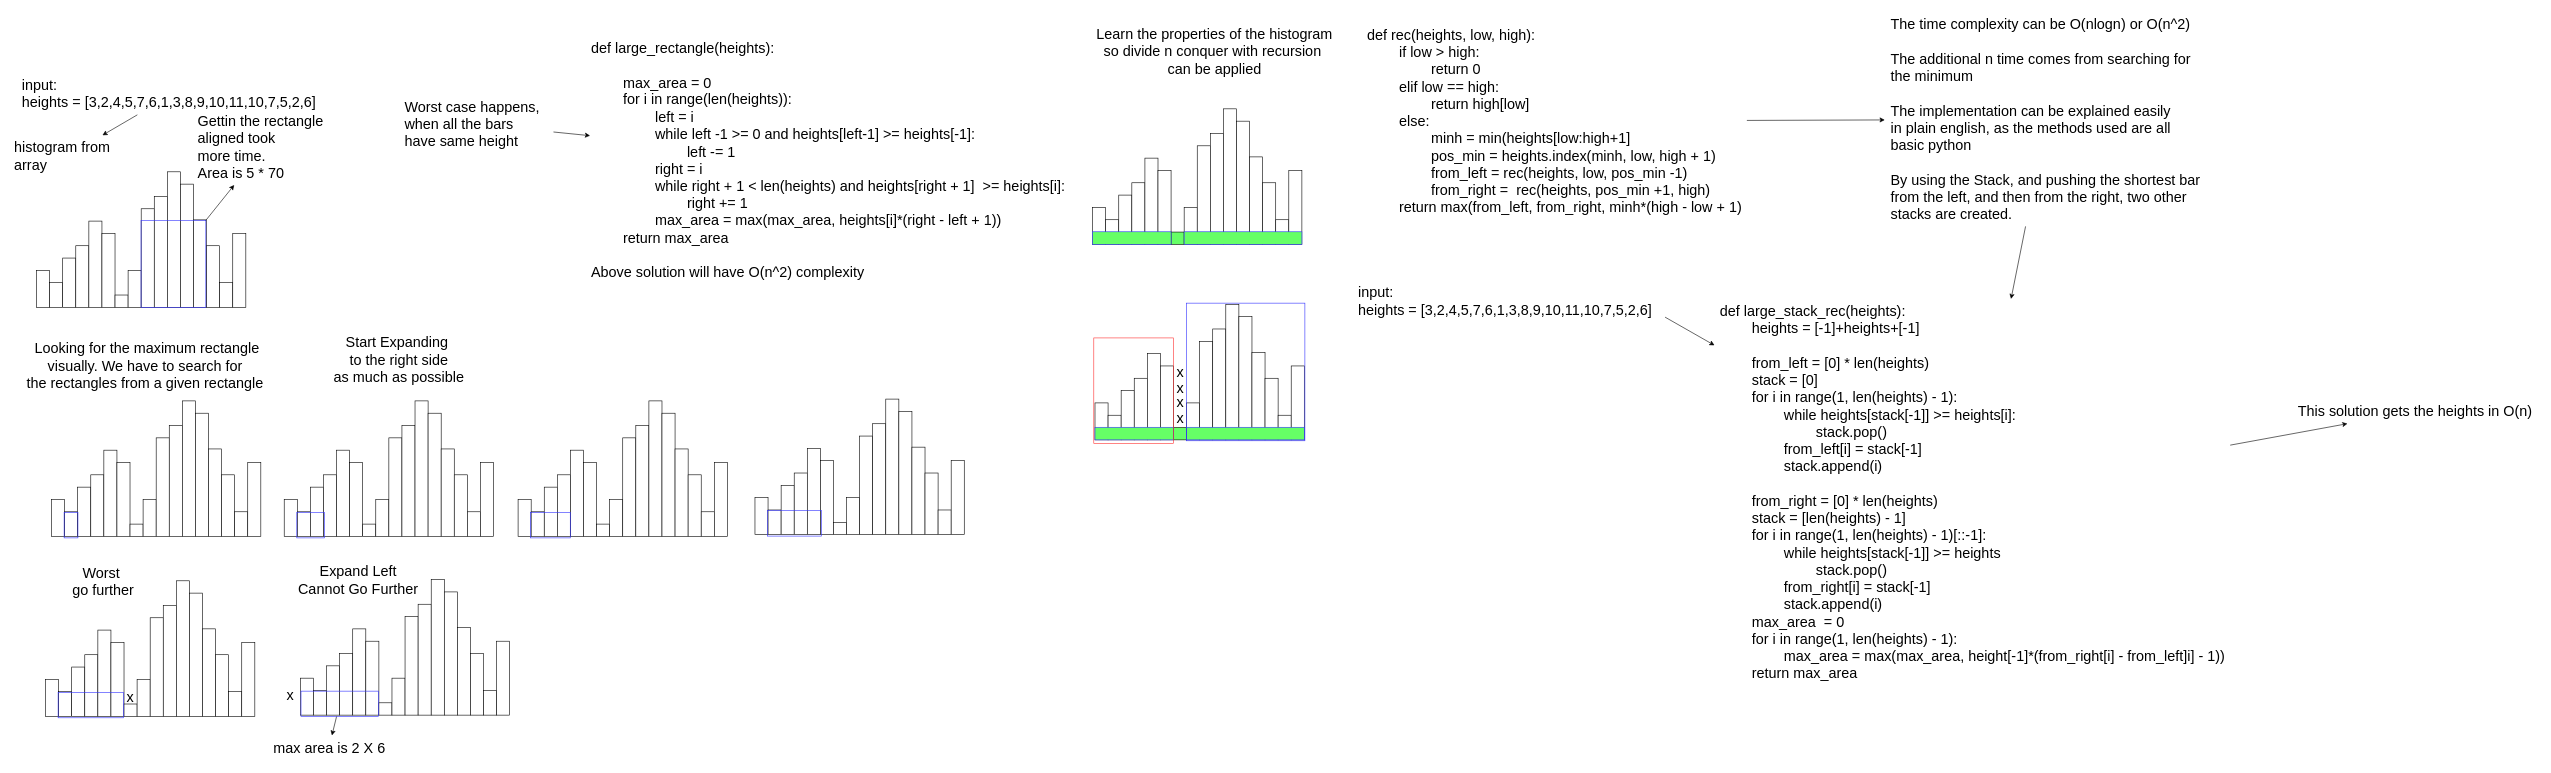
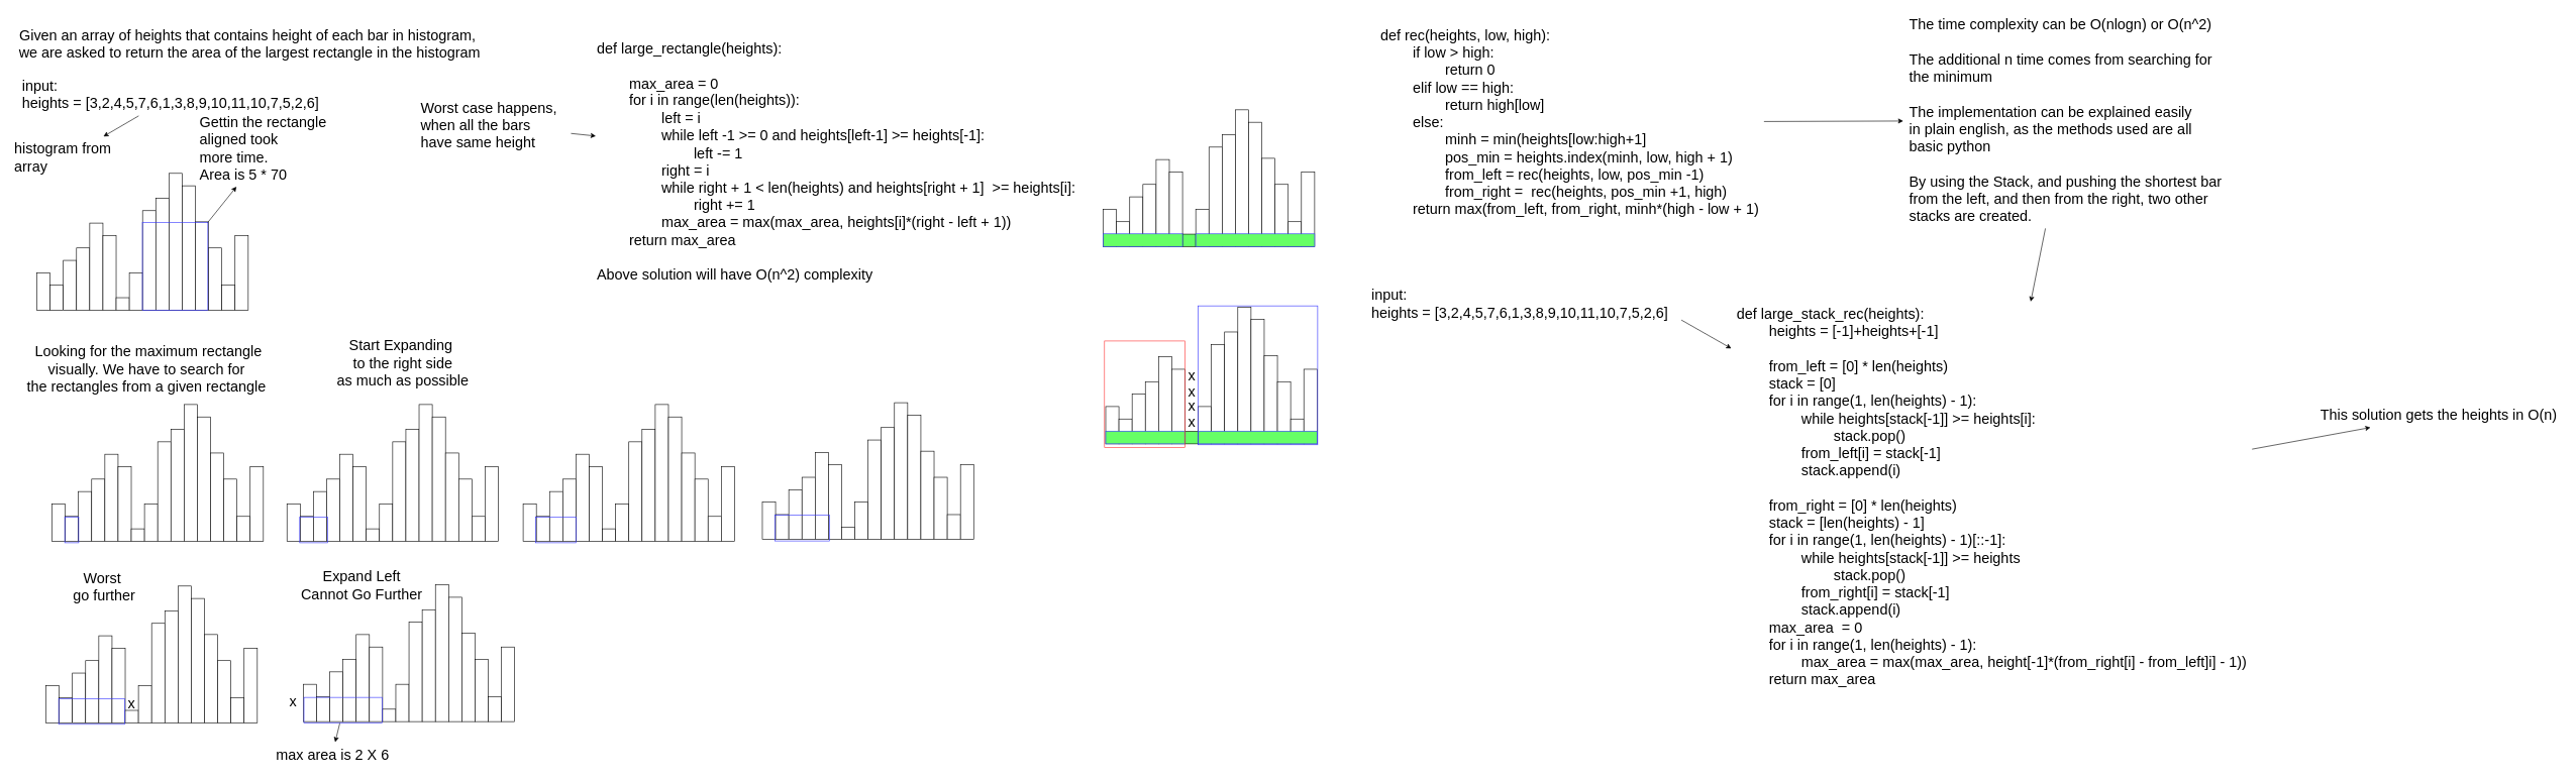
+ <mxCell id="2" value="&lt;font style=&quot;font-size: 24px;&quot;&gt;Given an array of heights that contains height of each bar in histogram,&amp;nbsp;&lt;br&gt;we are asked to return the area of the largest rectangle in the histogram&lt;/font&gt;" style="text;html=1;align=center;verticalAlign=middle;resizable=0;points=[];autosize=1;strokeColor=none;fillColor=none;" parent="1" vertex="1"><mxGeometry x="20" y="37" width="780" height="70" as="geometry" /></mxCell>
- <mxCell id="145" value="Learn the properties of the histogram&lt;br&gt;so divide n conquer with recursion&amp;nbsp;&lt;br&gt;can be applied" style="text;html=1;align=center;verticalAlign=middle;resizable=0;points=[];autosize=1;strokeColor=none;fillColor=none;fontSize=24;" parent="1" vertex="1"><mxGeometry x="1817" y="37" width="412" height="98" as="geometry" /></mxCell>
- <mxCell id="143" value="Worst case happens,&amp;nbsp;&lt;br&gt;when all the bars&amp;nbsp;&lt;br&gt;have same height" style="text;html=1;align=left;verticalAlign=middle;resizable=0;points=[];autosize=1;strokeColor=none;fillColor=none;fontSize=24;" parent="1" vertex="1"><mxGeometry x="671" y="158" width="250" height="98" as="geometry" /></mxCell>
+ <mxCell id="143" value="Worst case happens,&amp;nbsp;&lt;br&gt;when all the bars&amp;nbsp;&lt;br&gt;have same height" style="text;html=1;align=left;verticalAlign=middle;resizable=0;points=[];autosize=1;strokeColor=none;fillColor=none;fontSize=24;" parent="1" vertex="1"><mxGeometry x="691" y="158" width="250" height="98" as="geometry" /></mxCell>
